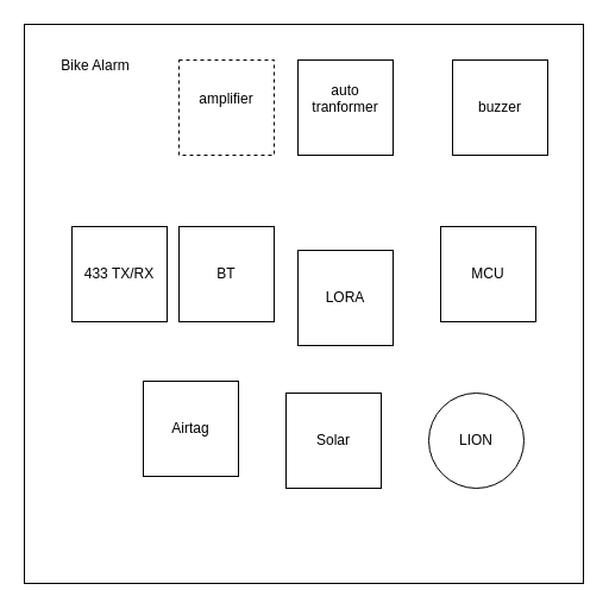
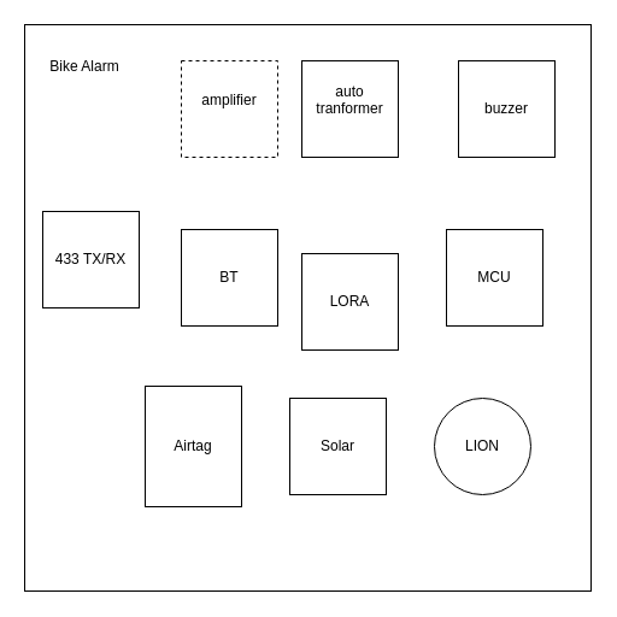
- <mxCell id="3" value="Bike Alarm" style="text;html=1;align=center;verticalAlign=middle;whiteSpace=wrap;rounded=0;" vertex="1" parent="1"><mxGeometry x="50" y="40" width="60" height="30" as="geometry" /></mxCell>
+ <mxCell id="3" value="Bike Alarm" style="text;html=1;align=center;verticalAlign=middle;whiteSpace=wrap;rounded=0;" vertex="1" parent="1"><mxGeometry x="40" y="40" width="60" height="30" as="geometry" /></mxCell>
- <mxCell id="10" value="433 TX/RX" style="whiteSpace=wrap;html=1;aspect=fixed;" vertex="1" parent="1"><mxGeometry x="60" y="190" width="80" height="80" as="geometry" /></mxCell>
+ <mxCell id="10" value="433 TX/RX" style="whiteSpace=wrap;html=1;aspect=fixed;" vertex="1" parent="1"><mxGeometry x="35" y="175" width="80" height="80" as="geometry" /></mxCell>
- <mxCell id="13" value="Airtag" style="whiteSpace=wrap;html=1;aspect=fixed;" vertex="1" parent="1"><mxGeometry x="120" y="320" width="80" height="80" as="geometry" /></mxCell>
+ <mxCell id="13" value="Airtag" style="whiteSpace=wrap;html=1;aspect=fixed;" vertex="1" parent="1"><mxGeometry x="120" y="320" width="80" height="100" as="geometry" /></mxCell>
